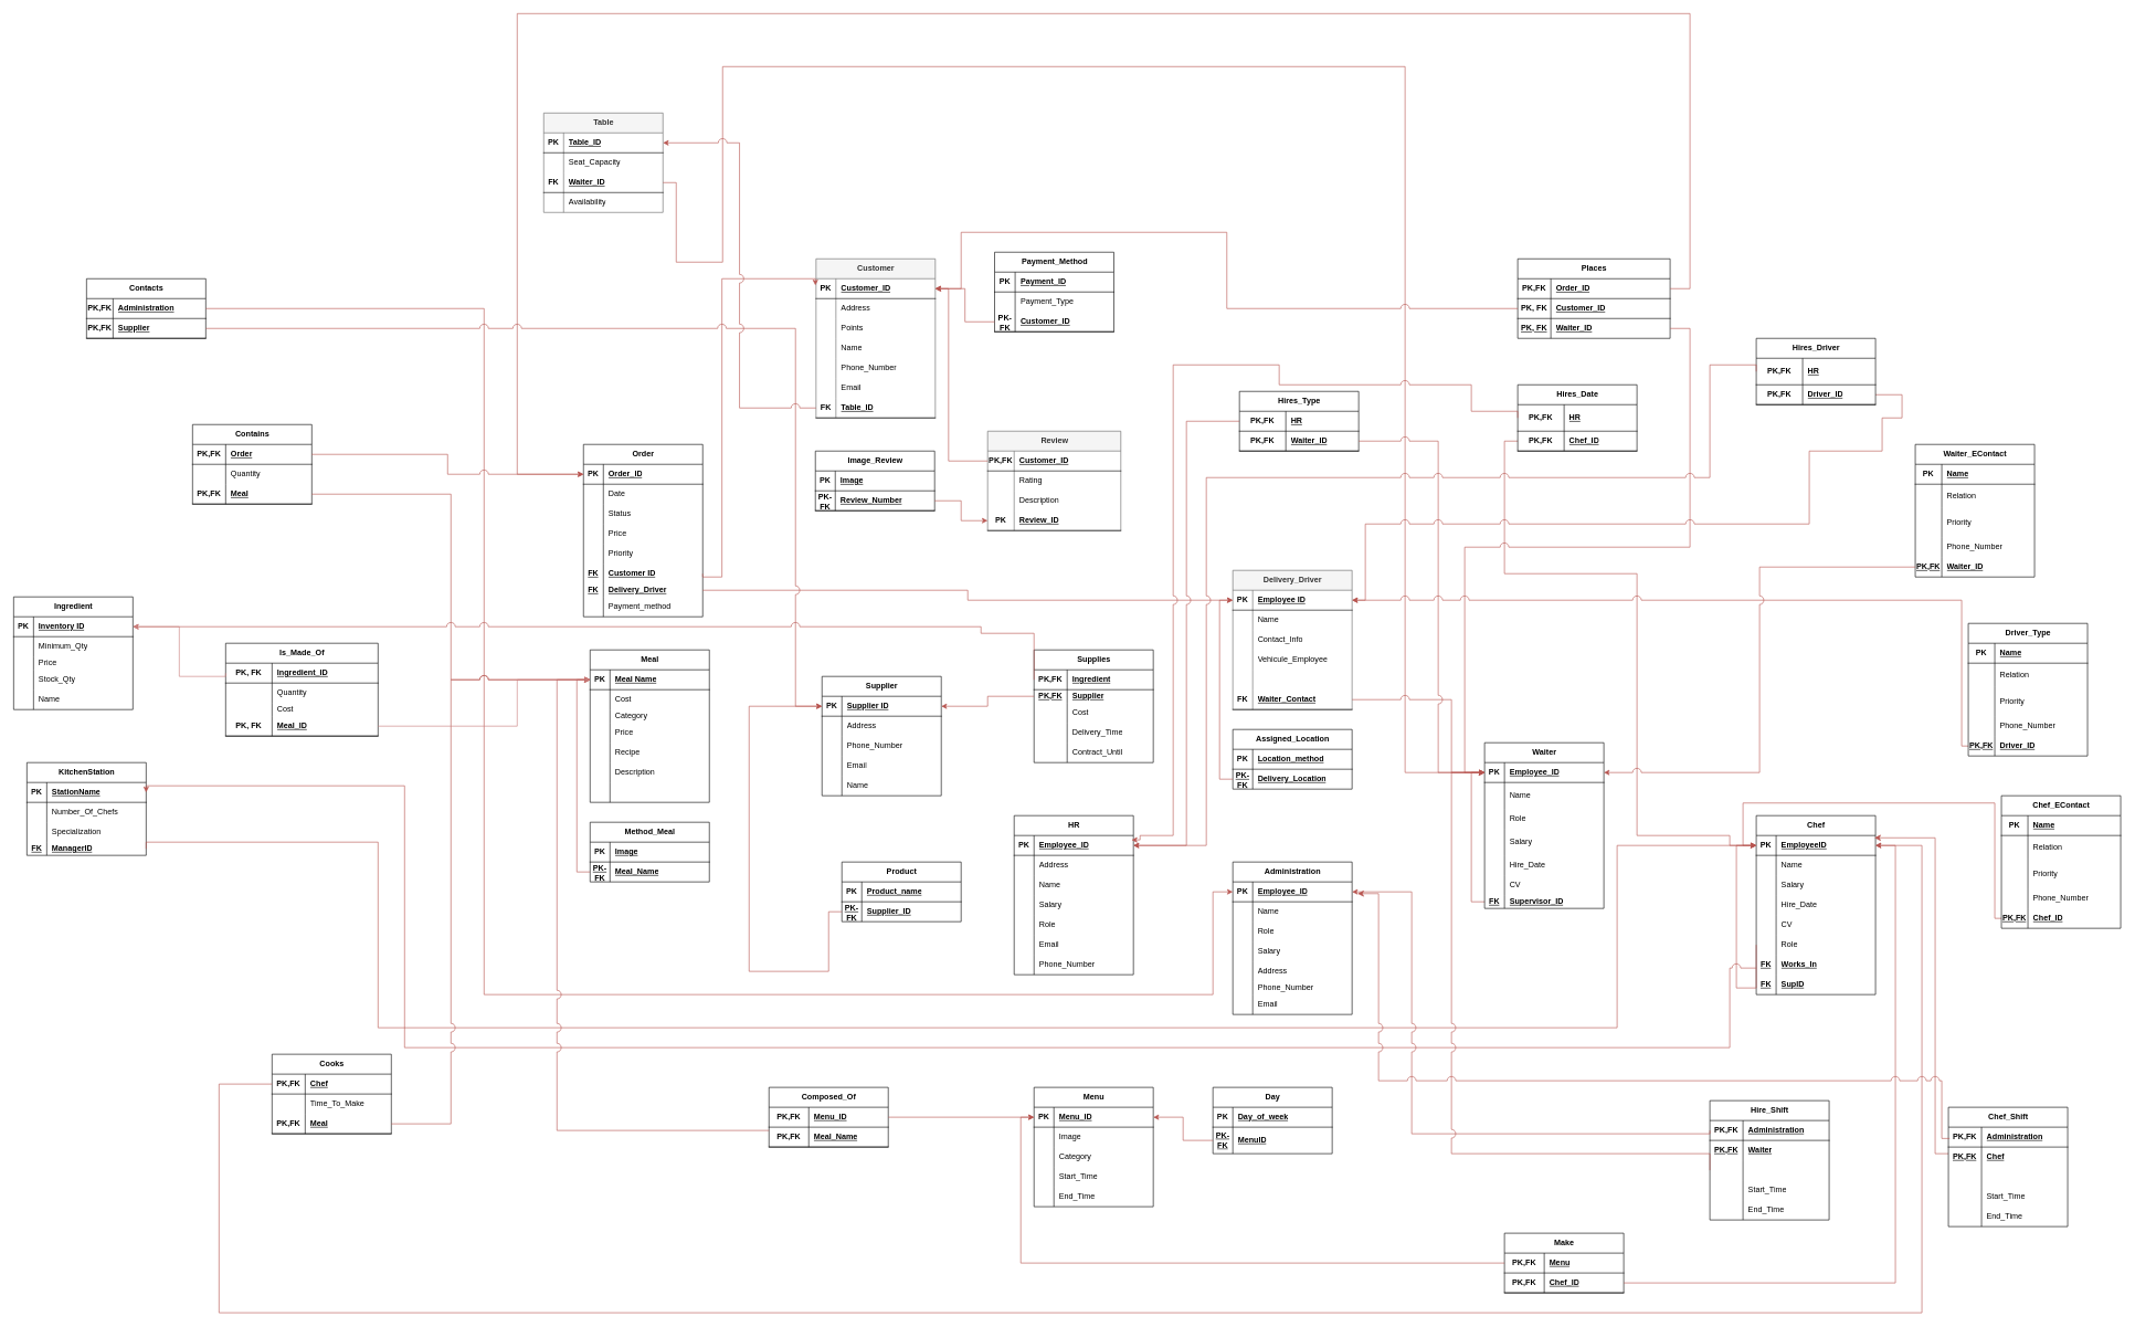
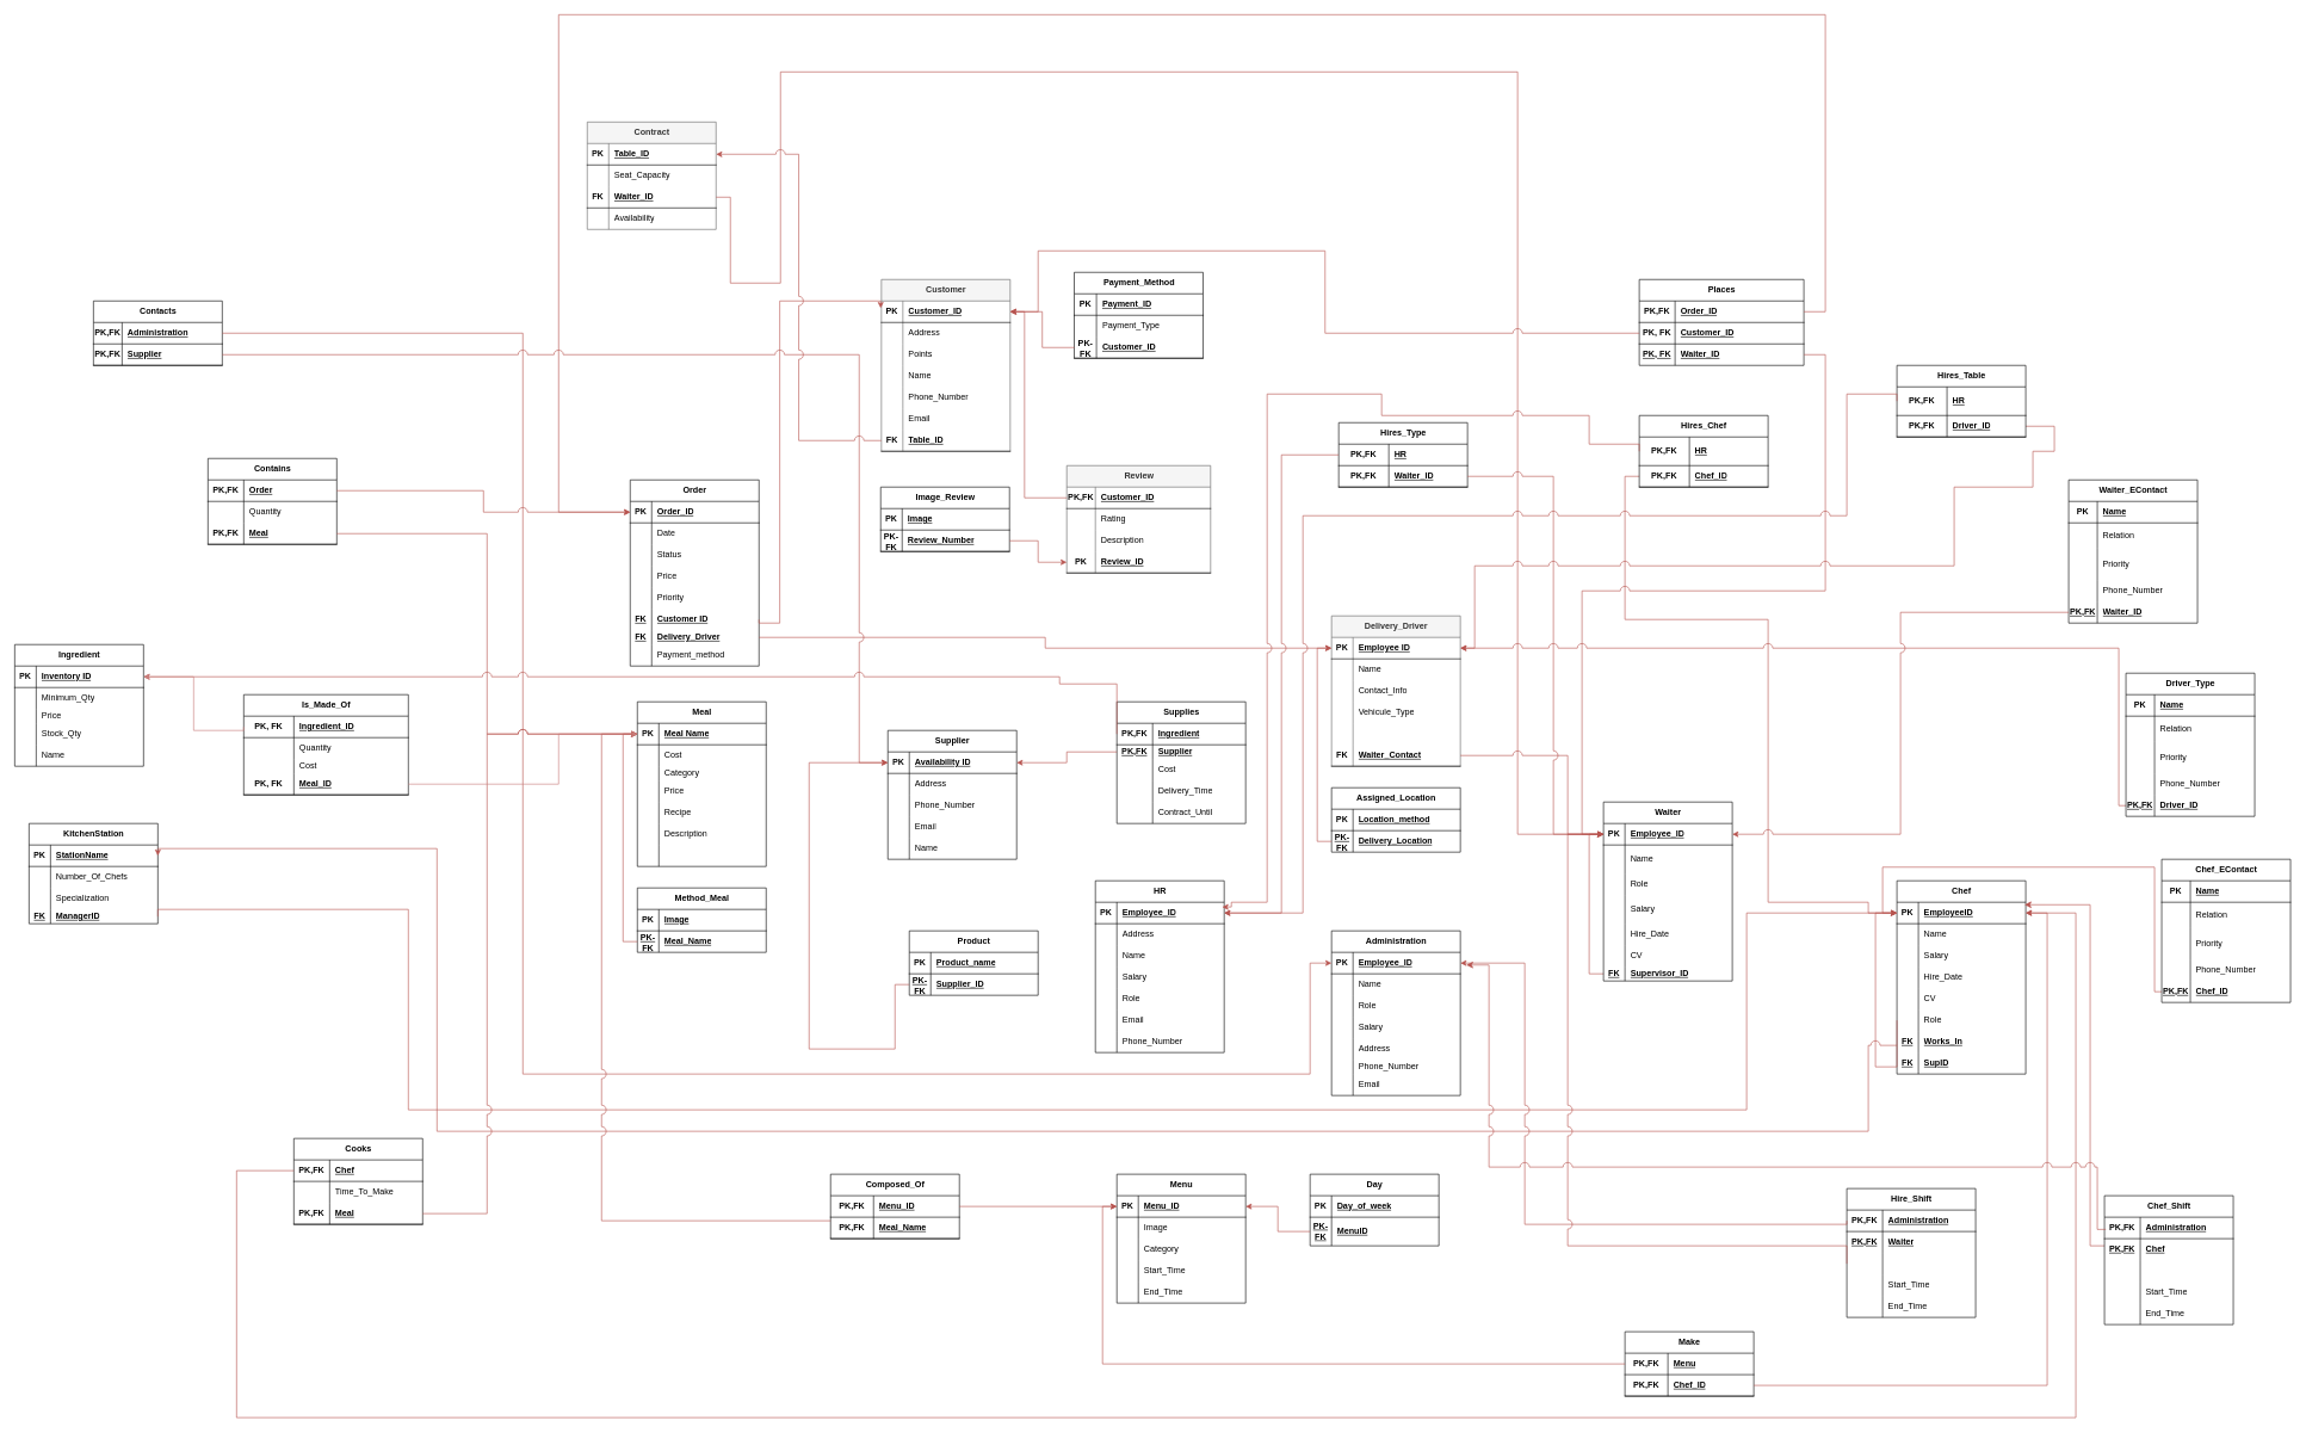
- <mxCell id="57" value="Table" style="shape=table;startSize=30;container=1;collapsible=1;childLayout=tableLayout;fixedRows=1;rowLines=0;fontStyle=1;align=center;resizeLast=1;html=1;fillColor=#f5f5f5;strokeColor=#666666;fontColor=#333333;" parent="1" vertex="1"><mxGeometry x="820" y="170" width="180" height="150" as="geometry" /></mxCell>
+ <mxCell id="57" value="Contract" style="shape=table;startSize=30;container=1;collapsible=1;childLayout=tableLayout;fixedRows=1;rowLines=0;fontStyle=1;align=center;resizeLast=1;html=1;fillColor=#f5f5f5;strokeColor=#666666;fontColor=#333333;" parent="1" vertex="1"><mxGeometry x="820" y="170" width="180" height="150" as="geometry" /></mxCell>
- <mxCell id="484" value="Hires_Driver" style="shape=table;startSize=30;container=1;collapsible=1;childLayout=tableLayout;fixedRows=1;rowLines=0;fontStyle=1;align=center;resizeLast=1;html=1;" parent="1" vertex="1"><mxGeometry x="2650" y="510" width="180" height="100" as="geometry" /></mxCell>
+ <mxCell id="484" value="Hires_Table" style="shape=table;startSize=30;container=1;collapsible=1;childLayout=tableLayout;fixedRows=1;rowLines=0;fontStyle=1;align=center;resizeLast=1;html=1;" parent="1" vertex="1"><mxGeometry x="2650" y="510" width="180" height="100" as="geometry" /></mxCell>
- <mxCell id="476" value="Hires_Date" style="shape=table;startSize=30;container=1;collapsible=1;childLayout=tableLayout;fixedRows=1;rowLines=0;fontStyle=1;align=center;resizeLast=1;html=1;" parent="1" vertex="1"><mxGeometry x="2290" y="580" width="180" height="100" as="geometry" /></mxCell>
+ <mxCell id="476" value="Hires_Chef" style="shape=table;startSize=30;container=1;collapsible=1;childLayout=tableLayout;fixedRows=1;rowLines=0;fontStyle=1;align=center;resizeLast=1;html=1;" parent="1" vertex="1"><mxGeometry x="2290" y="580" width="180" height="100" as="geometry" /></mxCell>
- <mxCell id="217" value="Vehicule_Employee" style="shape=partialRectangle;connectable=0;fillColor=none;top=0;left=0;bottom=0;right=0;align=left;spacingLeft=6;overflow=hidden;whiteSpace=wrap;html=1;" parent="215" vertex="1"><mxGeometry x="30" width="150" height="30" as="geometry"><mxRectangle width="150" height="30" as="alternateBounds" /></mxGeometry></mxCell>
+ <mxCell id="217" value="Vehicule_Type" style="shape=partialRectangle;connectable=0;fillColor=none;top=0;left=0;bottom=0;right=0;align=left;spacingLeft=6;overflow=hidden;whiteSpace=wrap;html=1;" parent="215" vertex="1"><mxGeometry x="30" width="150" height="30" as="geometry"><mxRectangle width="150" height="30" as="alternateBounds" /></mxGeometry></mxCell>
- <mxCell id="115" value="Supplier ID" style="shape=partialRectangle;connectable=0;fillColor=none;top=0;left=0;bottom=0;right=0;align=left;spacingLeft=6;fontStyle=5;overflow=hidden;whiteSpace=wrap;html=1;" parent="113" vertex="1"><mxGeometry x="30" width="150" height="30" as="geometry"><mxRectangle width="150" height="30" as="alternateBounds" /></mxGeometry></mxCell>
+ <mxCell id="115" value="Availability ID" style="shape=partialRectangle;connectable=0;fillColor=none;top=0;left=0;bottom=0;right=0;align=left;spacingLeft=6;fontStyle=5;overflow=hidden;whiteSpace=wrap;html=1;" parent="113" vertex="1"><mxGeometry x="30" width="150" height="30" as="geometry"><mxRectangle width="150" height="30" as="alternateBounds" /></mxGeometry></mxCell>
